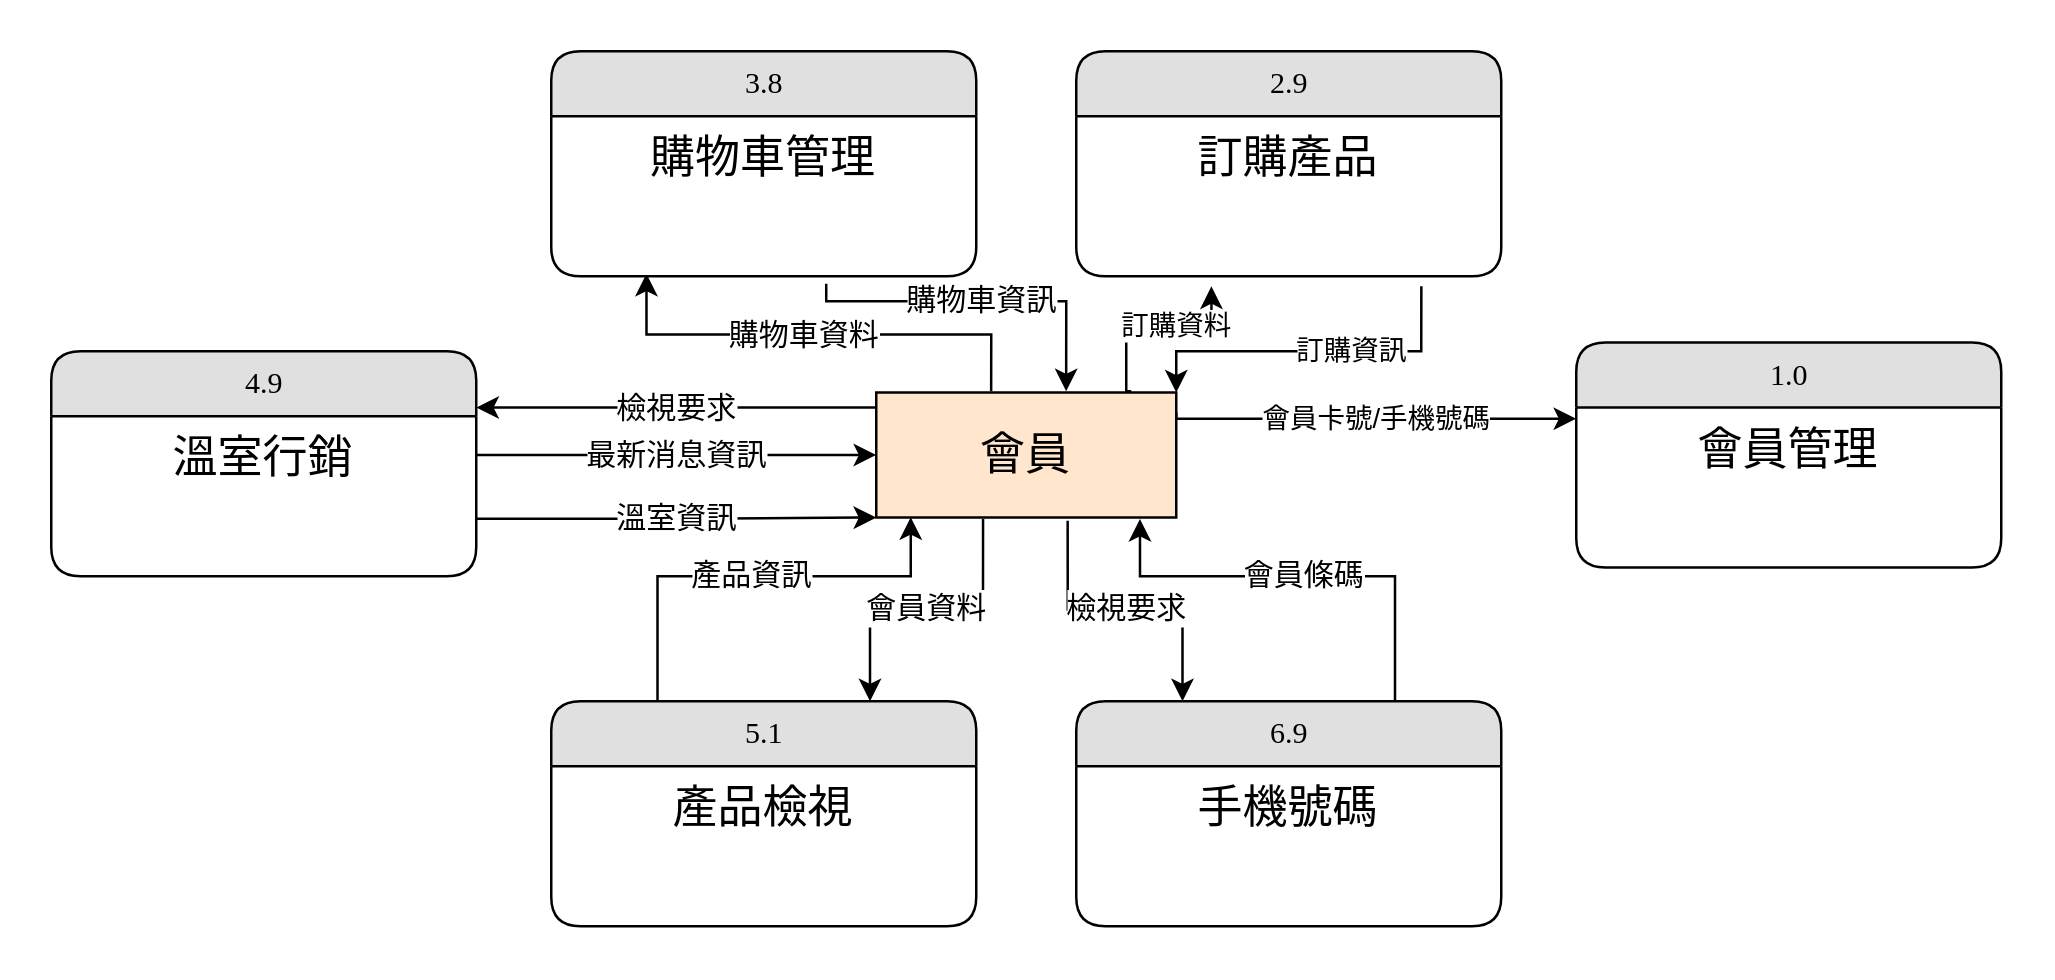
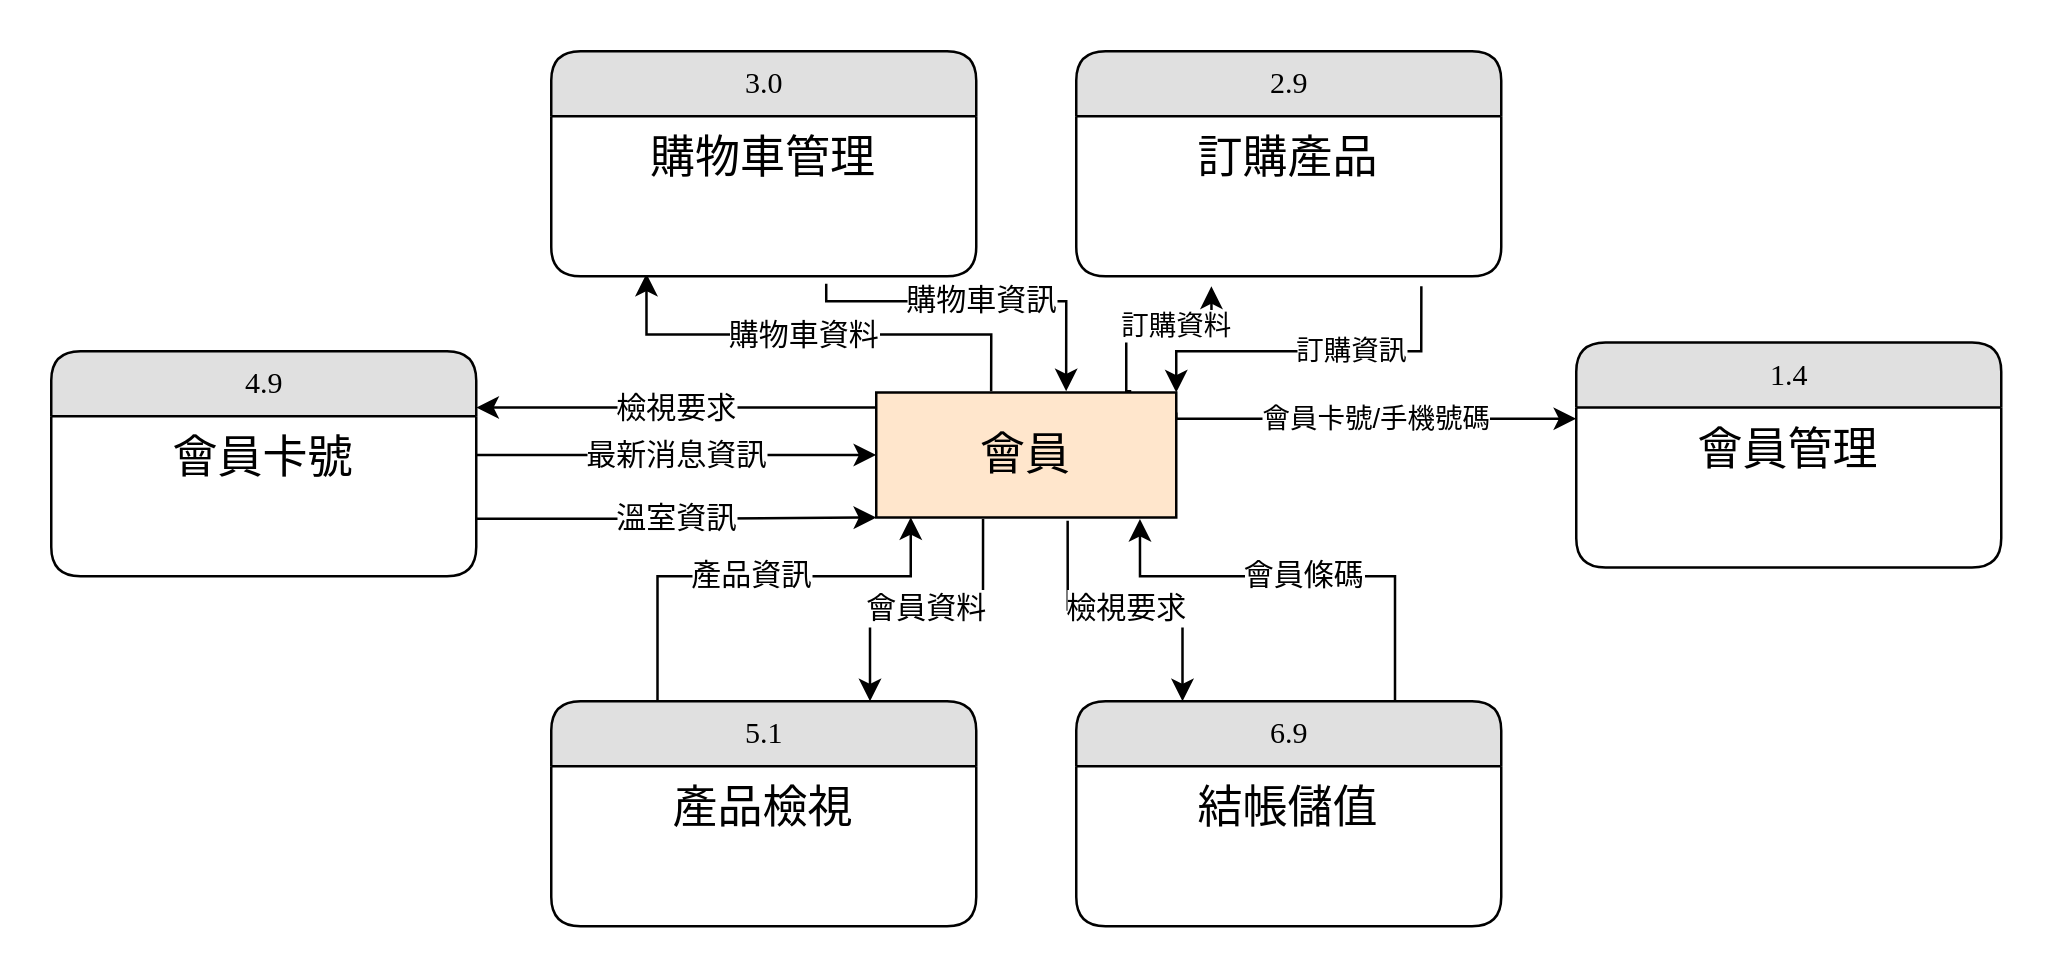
- <mxCell id="23" value="3.8" style="swimlane;html=1;fontStyle=0;childLayout=stackLayout;horizontal=1;startSize=26;fillColor=#e0e0e0;horizontalStack=0;resizeParent=1;resizeLast=0;collapsible=1;marginBottom=0;swimlaneFillColor=#ffffff;align=center;rounded=1;shadow=0;comic=0;labelBackgroundColor=none;strokeWidth=1;fontFamily=Verdana;fontSize=12" parent="1" vertex="1"><mxGeometry x="220" y="20" width="170" height="90" as="geometry" /></mxCell>
+ <mxCell id="23" value="3.0" style="swimlane;html=1;fontStyle=0;childLayout=stackLayout;horizontal=1;startSize=26;fillColor=#e0e0e0;horizontalStack=0;resizeParent=1;resizeLast=0;collapsible=1;marginBottom=0;swimlaneFillColor=#ffffff;align=center;rounded=1;shadow=0;comic=0;labelBackgroundColor=none;strokeWidth=1;fontFamily=Verdana;fontSize=12" parent="1" vertex="1"><mxGeometry x="220" y="20" width="170" height="90" as="geometry" /></mxCell>
- <mxCell id="9" value="1.0" style="swimlane;html=1;fontStyle=0;childLayout=stackLayout;horizontal=1;startSize=26;fillColor=#e0e0e0;horizontalStack=0;resizeParent=1;resizeLast=0;collapsible=1;marginBottom=0;swimlaneFillColor=#ffffff;align=center;rounded=1;shadow=0;comic=0;labelBackgroundColor=none;strokeWidth=1;fontFamily=Verdana;fontSize=12" parent="1" vertex="1"><mxGeometry x="630" y="136.5" width="170" height="90" as="geometry" /></mxCell>
+ <mxCell id="9" value="1.4" style="swimlane;html=1;fontStyle=0;childLayout=stackLayout;horizontal=1;startSize=26;fillColor=#e0e0e0;horizontalStack=0;resizeParent=1;resizeLast=0;collapsible=1;marginBottom=0;swimlaneFillColor=#ffffff;align=center;rounded=1;shadow=0;comic=0;labelBackgroundColor=none;strokeWidth=1;fontFamily=Verdana;fontSize=12" parent="1" vertex="1"><mxGeometry x="630" y="136.5" width="170" height="90" as="geometry" /></mxCell>
- <mxCell id="16" value="溫室行銷" style="text;html=1;strokeColor=none;fillColor=none;spacingLeft=4;spacingRight=4;whiteSpace=wrap;overflow=hidden;rotatable=0;points=[[0,0.5],[1,0.5]];portConstraint=eastwest;align=center;fontSize=18;" parent="15" vertex="1"><mxGeometry y="26" width="170" height="64" as="geometry" /></mxCell>
+ <mxCell id="16" value="會員卡號" style="text;html=1;strokeColor=none;fillColor=none;spacingLeft=4;spacingRight=4;whiteSpace=wrap;overflow=hidden;rotatable=0;points=[[0,0.5],[1,0.5]];portConstraint=eastwest;align=center;fontSize=18;" parent="15" vertex="1"><mxGeometry y="26" width="170" height="64" as="geometry" /></mxCell>
- <mxCell id="22" value="手機號碼" style="text;html=1;strokeColor=none;fillColor=none;spacingLeft=4;spacingRight=4;whiteSpace=wrap;overflow=hidden;rotatable=0;points=[[0,0.5],[1,0.5]];portConstraint=eastwest;align=center;fontSize=18;" parent="21" vertex="1"><mxGeometry y="26" width="170" height="64" as="geometry" /></mxCell>
+ <mxCell id="22" value="結帳儲值" style="text;html=1;strokeColor=none;fillColor=none;spacingLeft=4;spacingRight=4;whiteSpace=wrap;overflow=hidden;rotatable=0;points=[[0,0.5],[1,0.5]];portConstraint=eastwest;align=center;fontSize=18;" parent="21" vertex="1"><mxGeometry y="26" width="170" height="64" as="geometry" /></mxCell>
